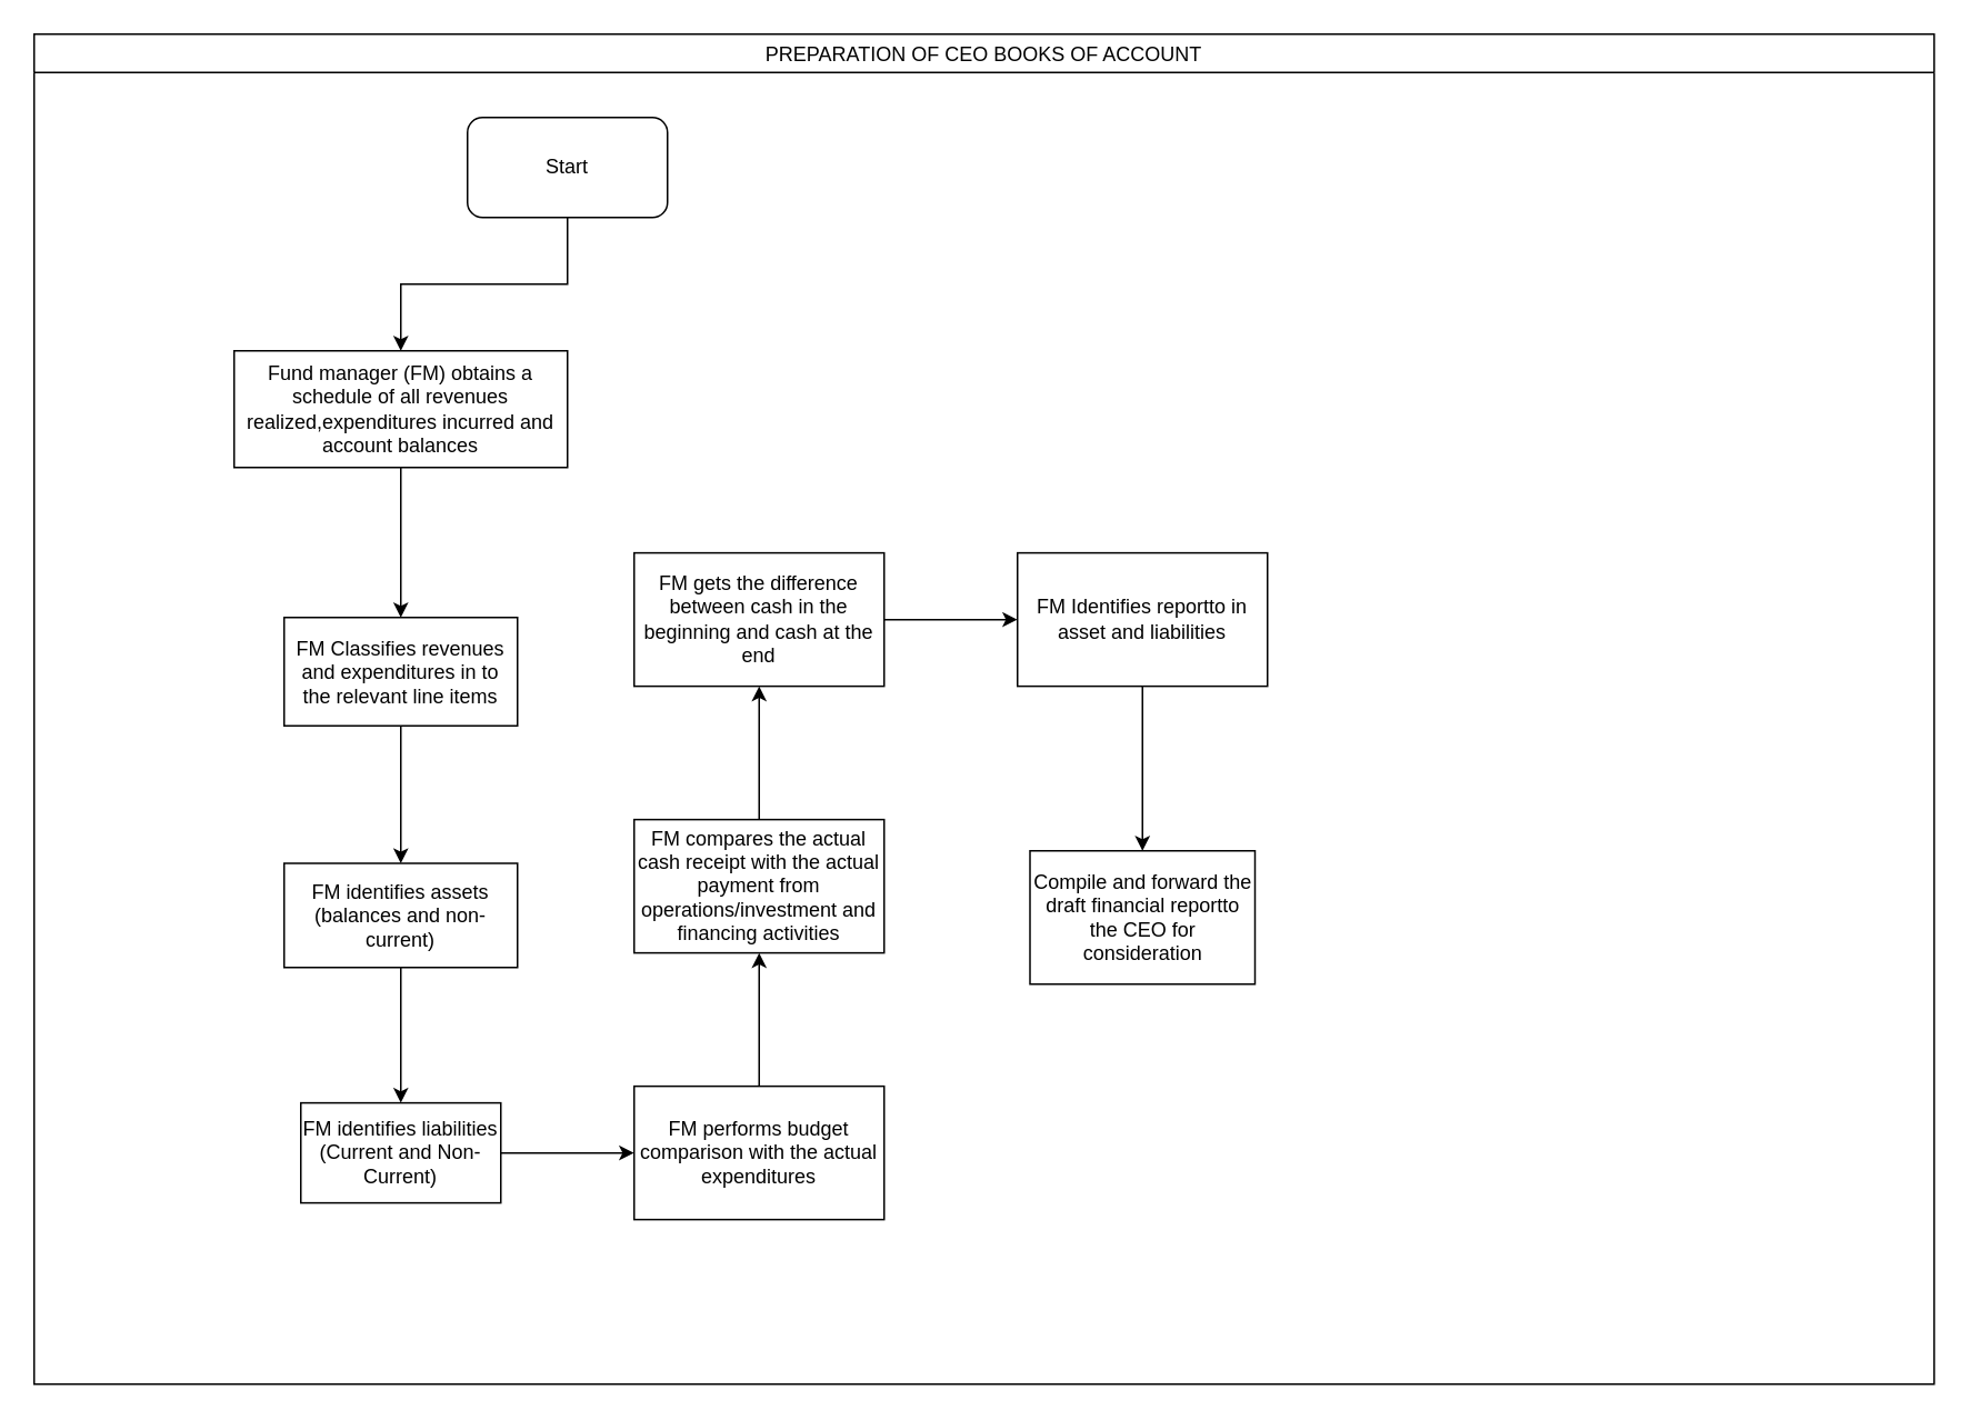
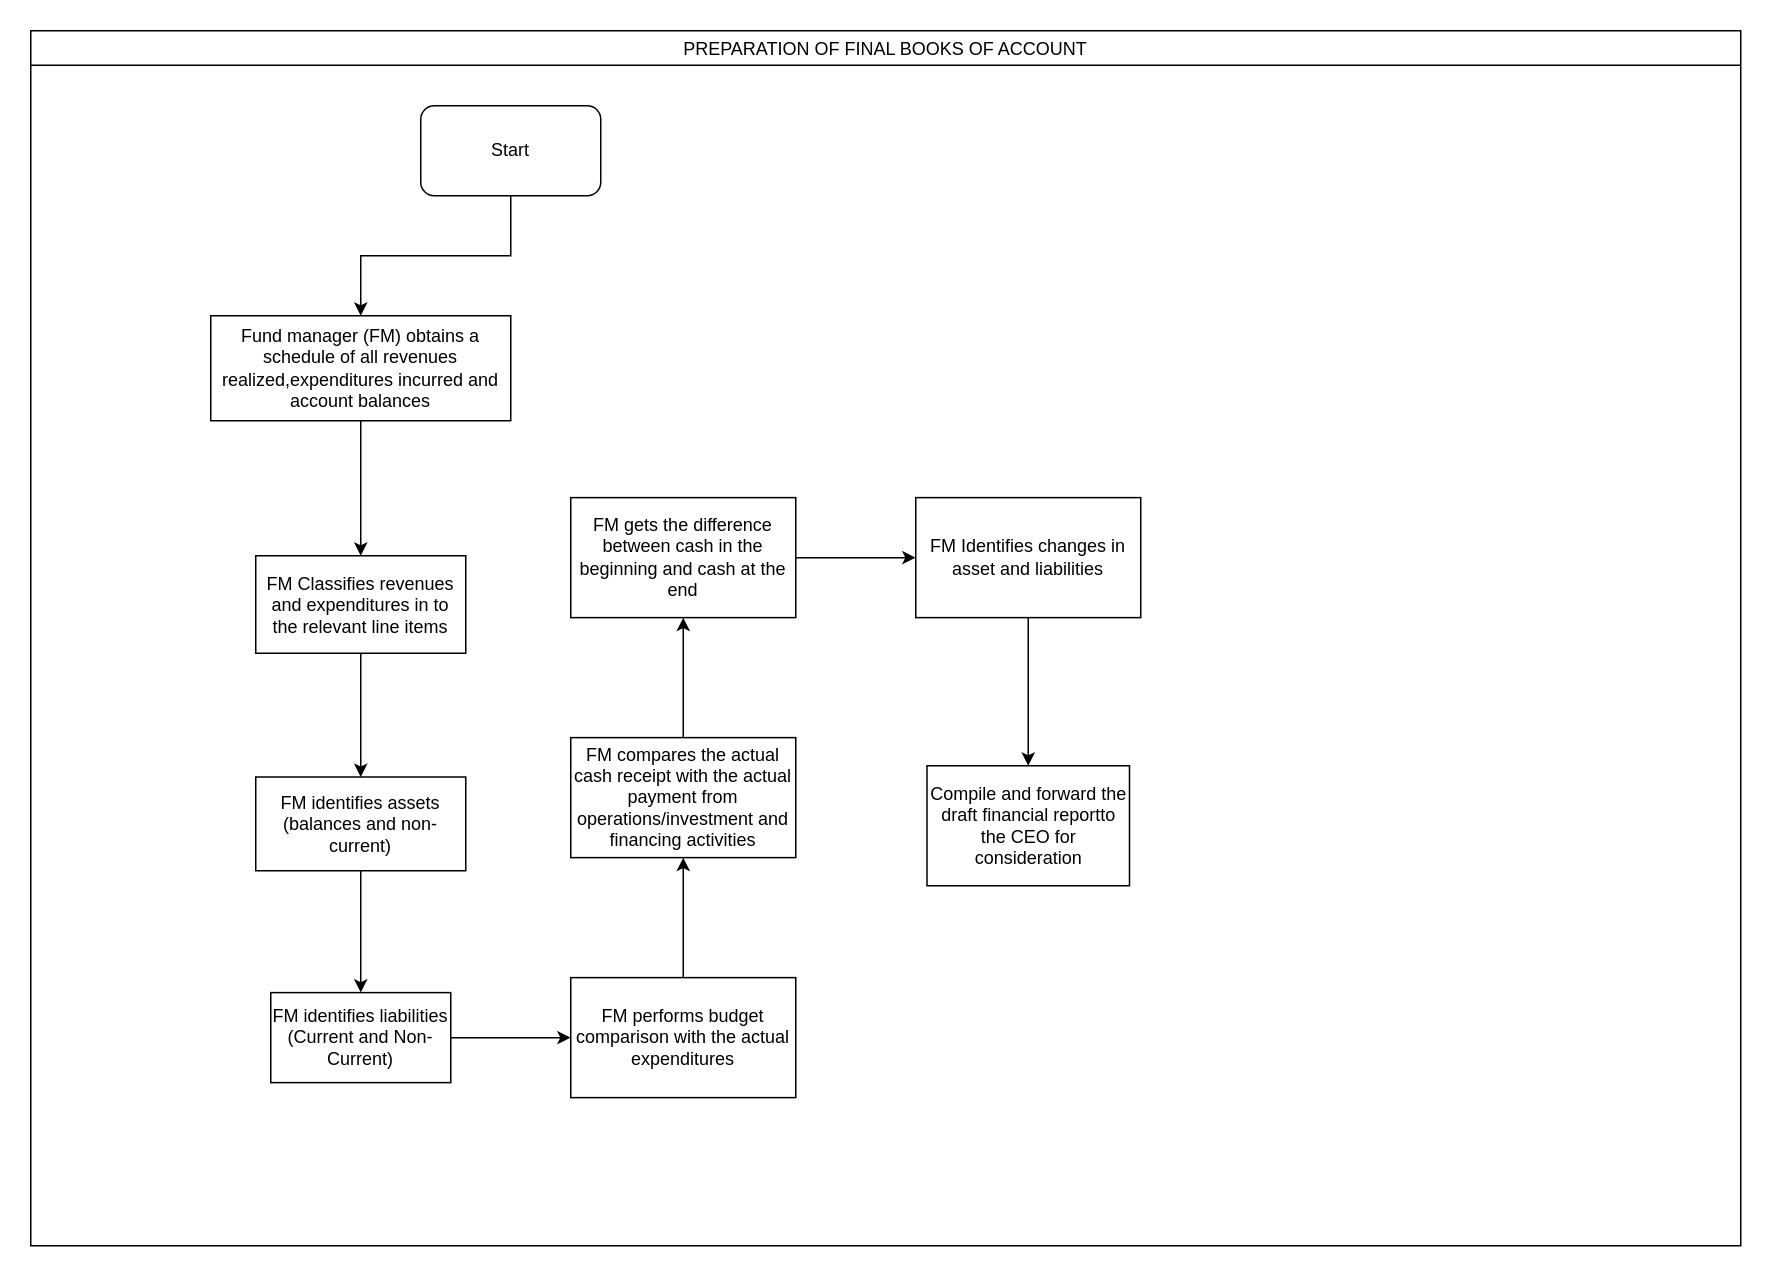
- <mxCell id="2" value="PREPARATION OF CEO BOOKS OF ACCOUNT" style="swimlane;fontStyle=0" vertex="1" parent="1"><mxGeometry x="20" y="20" width="1140" height="810" as="geometry" /></mxCell>
+ <mxCell id="2" value="PREPARATION OF FINAL BOOKS OF ACCOUNT" style="swimlane;fontStyle=0" vertex="1" parent="1"><mxGeometry x="20" y="20" width="1140" height="810" as="geometry" /></mxCell>
- <mxCell id="21" value="&lt;span lang=&quot;EN-GB&quot;&gt;FM &lt;/span&gt;&lt;span lang=&quot;EN-GB&quot;&gt;Identifies reportto in asset and liabilities&lt;/span&gt;" style="rounded=0;whiteSpace=wrap;html=1;" vertex="1" parent="1"><mxGeometry x="610" y="331.25" width="150" height="80" as="geometry" /></mxCell>
+ <mxCell id="21" value="&lt;span lang=&quot;EN-GB&quot;&gt;FM &lt;/span&gt;&lt;span lang=&quot;EN-GB&quot;&gt;Identifies changes in asset and liabilities&lt;/span&gt;" style="rounded=0;whiteSpace=wrap;html=1;" vertex="1" parent="1"><mxGeometry x="610" y="331.25" width="150" height="80" as="geometry" /></mxCell>
